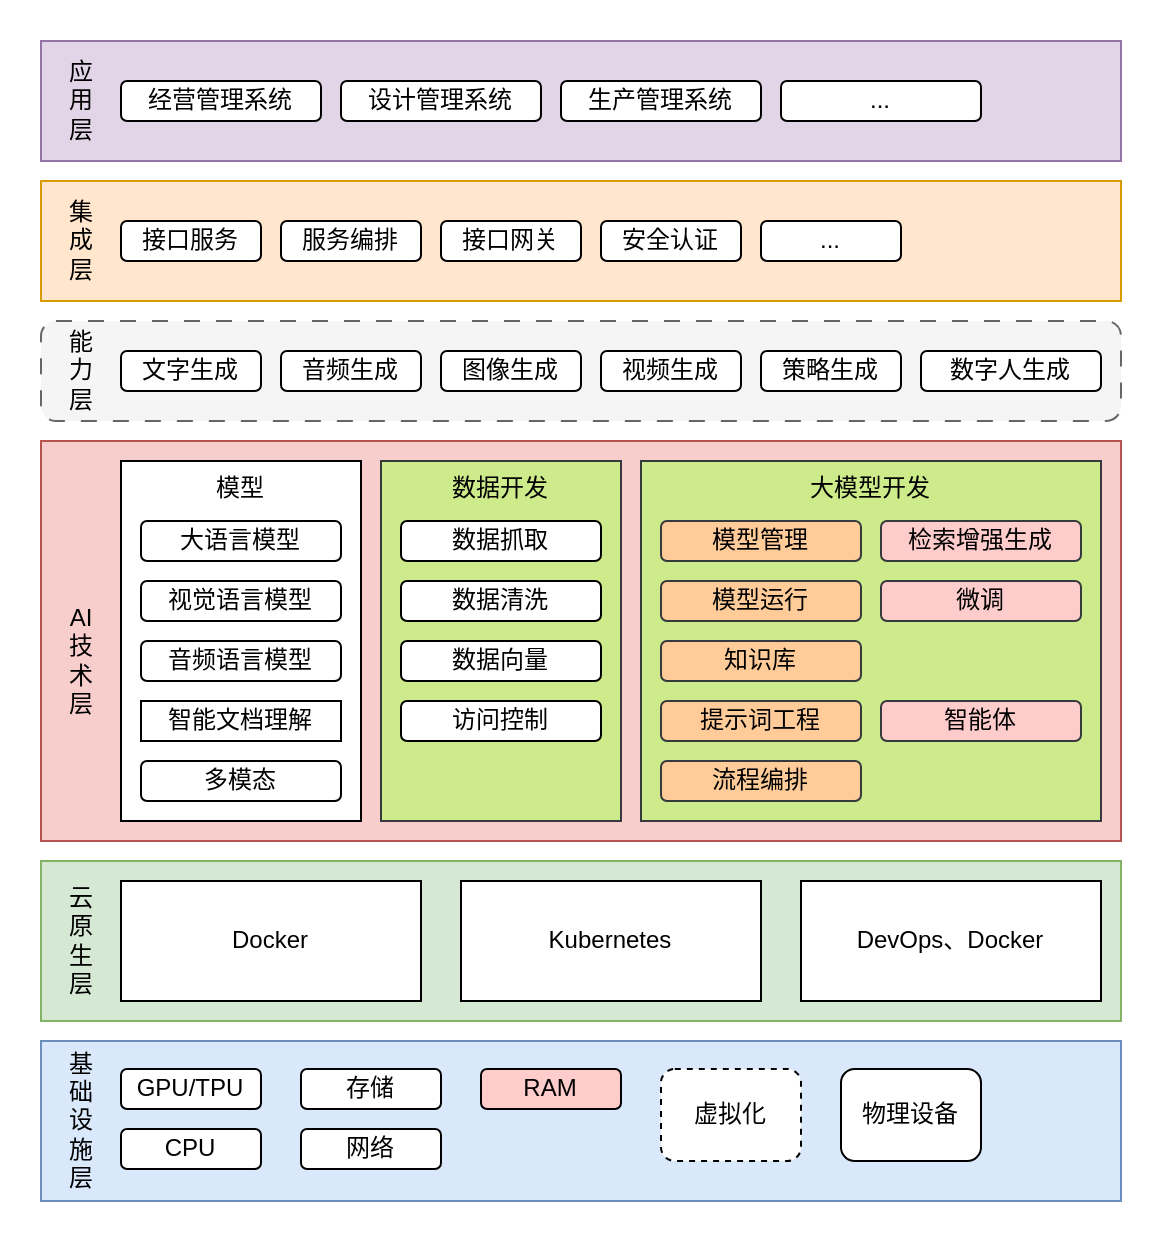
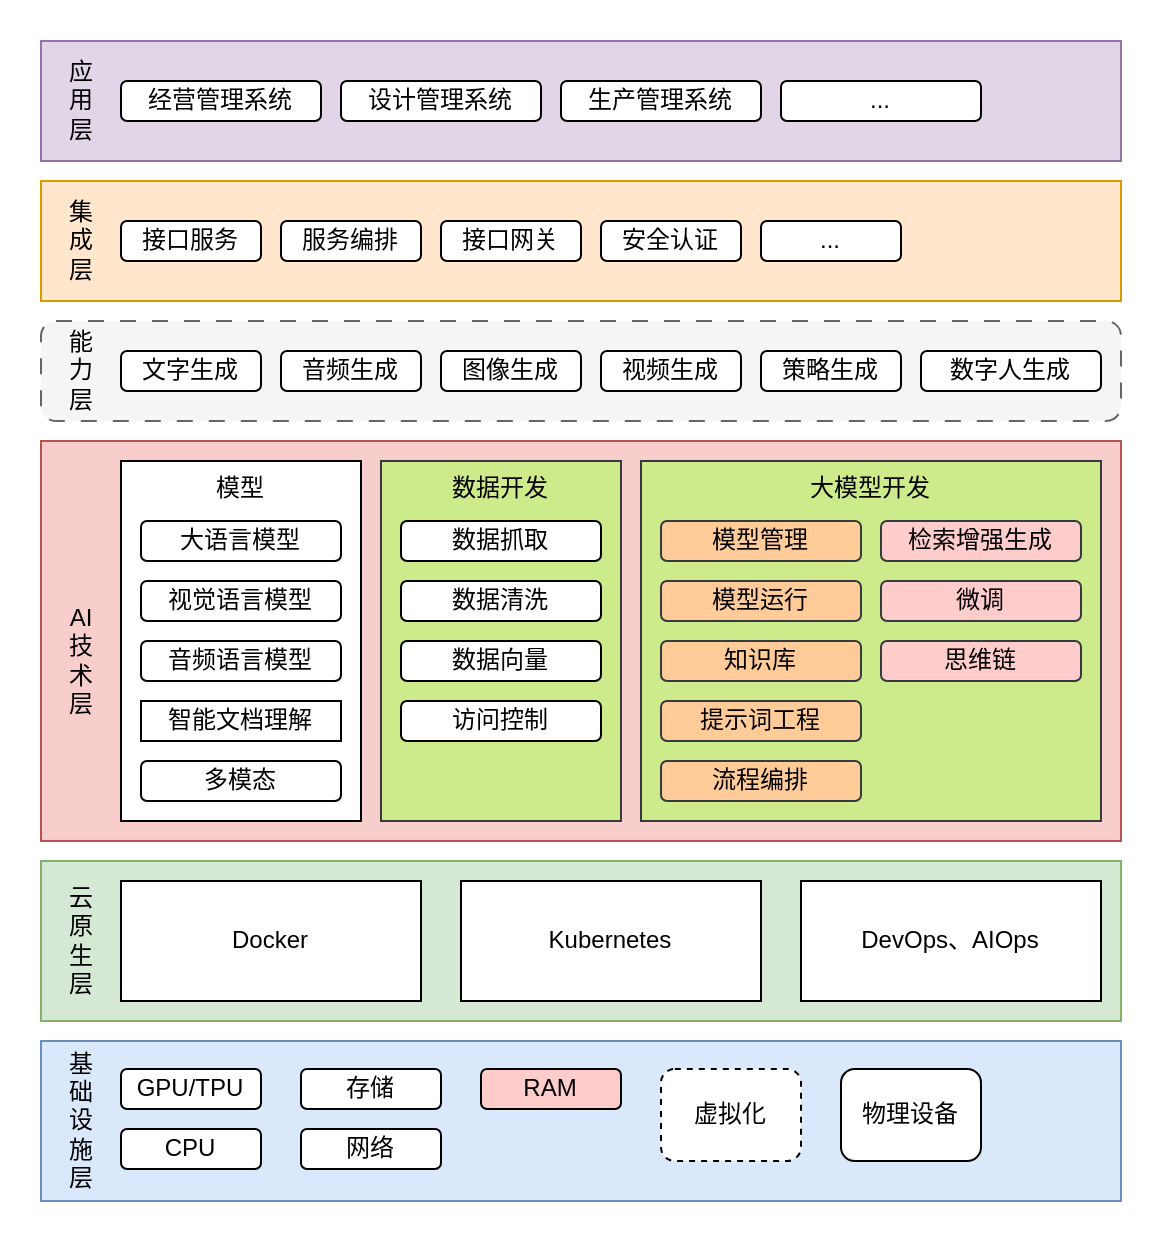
+ <mxCell id="27" value="思维链" style="rounded=1;whiteSpace=wrap;html=1;fillColor=#ffcccc;strokeColor=#36393d;" vertex="1" parent="2"><mxGeometry x="420" y="300" width="100" height="20" as="geometry" /></mxCell>
- <mxCell id="29" value="智能体" style="rounded=1;whiteSpace=wrap;html=1;fillColor=#ffcccc;strokeColor=#36393d;" vertex="1" parent="2"><mxGeometry x="420" y="330" width="100" height="20" as="geometry" /></mxCell>
- <mxCell id="32" value="DevOps、Docker" style="rounded=0;whiteSpace=wrap;html=1;" vertex="1" parent="2"><mxGeometry x="380" y="420" width="150" height="60" as="geometry" /></mxCell>
+ <mxCell id="32" value="DevOps、AIOps" style="rounded=0;whiteSpace=wrap;html=1;" vertex="1" parent="2"><mxGeometry x="380" y="420" width="150" height="60" as="geometry" /></mxCell>
